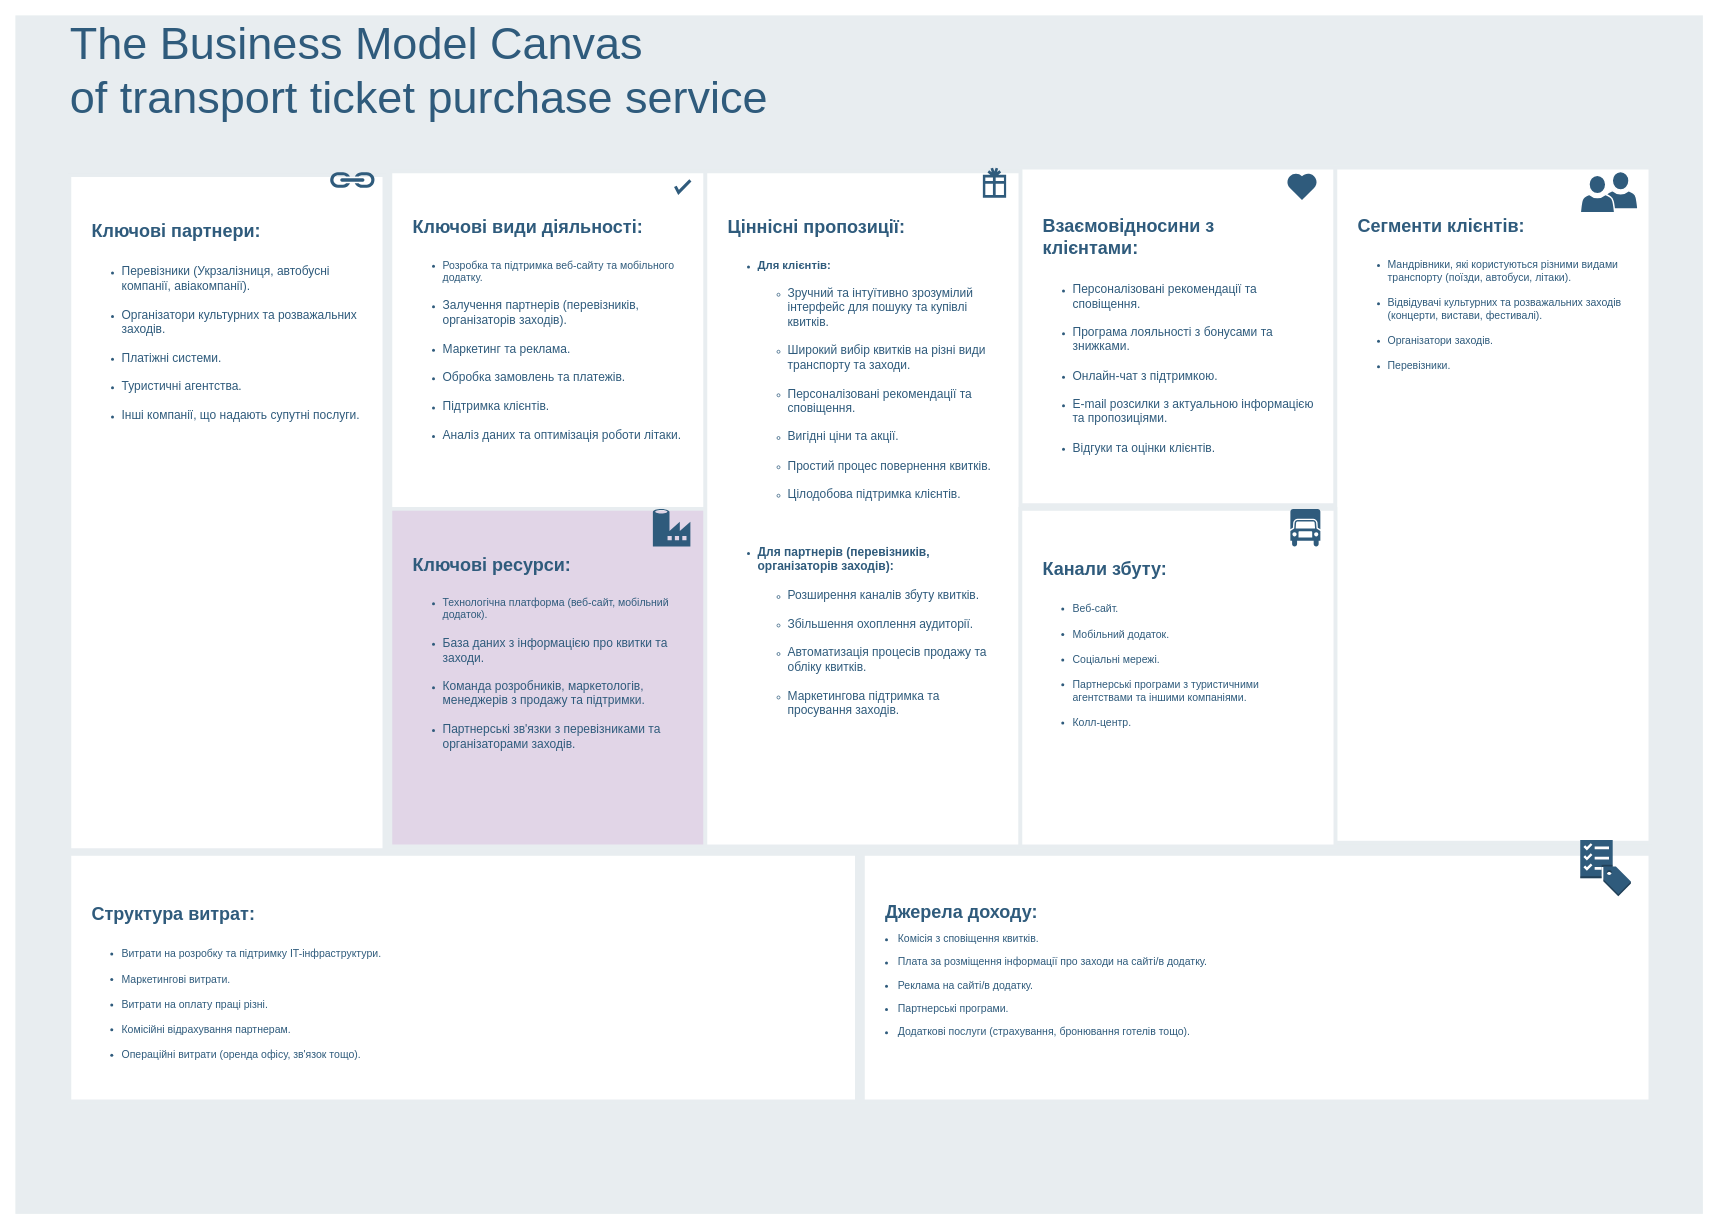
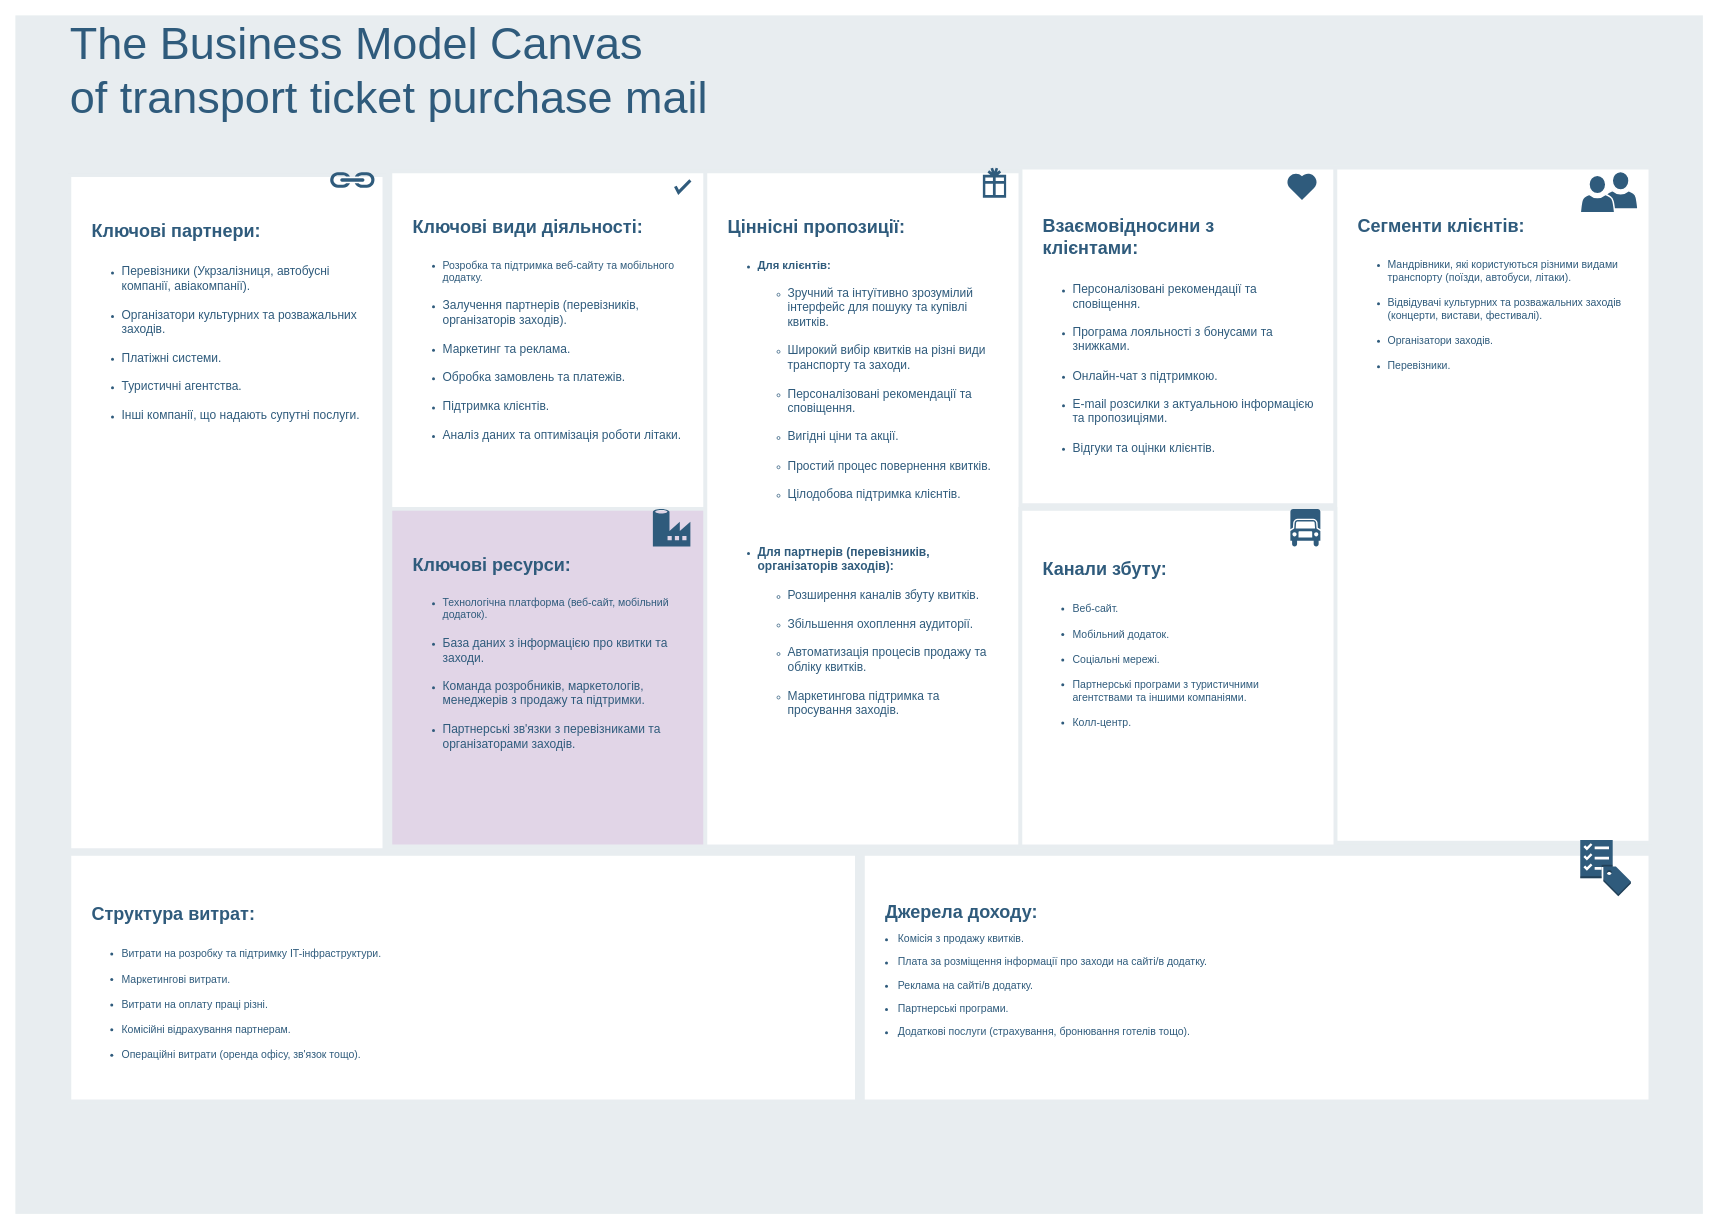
- <mxCell id="12" value="The Business Model Canvas&lt;br&gt;&lt;div&gt;of transport ticket purchase service&lt;/div&gt;&lt;div&gt;&lt;br&gt;&lt;/div&gt;" style="text;html=1;resizable=0;points=[];autosize=1;align=left;verticalAlign=top;spacingTop=-4;fontSize=60;fontColor=#2F5B7C;" parent="1" vertex="1"><mxGeometry x="91" y="20" width="950" height="220" as="geometry" /></mxCell>
+ <mxCell id="12" value="The Business Model Canvas&lt;br&gt;&lt;div&gt;of transport ticket purchase mail&lt;/div&gt;&lt;div&gt;&lt;br&gt;&lt;/div&gt;" style="text;html=1;resizable=0;points=[];autosize=1;align=left;verticalAlign=top;spacingTop=-4;fontSize=60;fontColor=#2F5B7C;" parent="1" vertex="1"><mxGeometry x="91" y="20" width="950" height="220" as="geometry" /></mxCell>
- <mxCell id="11" value="&lt;font style=&quot;font-size: 14px;&quot;&gt;&lt;br&gt;&lt;/font&gt;&lt;p data-sourcepos=&quot;41:1-41:22&quot;&gt;&lt;strong&gt;&lt;font style=&quot;font-size: 24px;&quot;&gt;Джерела доходу:&lt;/font&gt;&lt;/strong&gt;&lt;/p&gt;&lt;div&gt;&lt;li data-sourcepos=&quot;43:1-43:30&quot;&gt;&lt;font style=&quot;font-size: 14px;&quot;&gt;Комісія з сповіщення квитків.&lt;/font&gt;&lt;/li&gt;&lt;br/&gt;&lt;li data-sourcepos=&quot;44:1-44:65&quot;&gt;&lt;font style=&quot;font-size: 14px;&quot;&gt;Плата за розміщення інформації про заходи на сайті/в додатку.&lt;/font&gt;&lt;/li&gt;&lt;br/&gt;&lt;li data-sourcepos=&quot;45:1-45:31&quot;&gt;&lt;font style=&quot;font-size: 14px;&quot;&gt;Реклама на сайті/в додатку.&lt;/font&gt;&lt;/li&gt;&lt;br/&gt;&lt;li data-sourcepos=&quot;46:1-46:25&quot;&gt;&lt;font style=&quot;font-size: 14px;&quot;&gt;Партнерські програми.&lt;/font&gt;&lt;/li&gt;&lt;br/&gt;&lt;li data-sourcepos=&quot;47:1-48:0&quot;&gt;&lt;font style=&quot;font-size: 14px;&quot;&gt;Додаткові послуги (страхування, бронювання готелів тощо).&lt;/font&gt;&lt;/li&gt;&lt;/div&gt;" style="rounded=0;whiteSpace=wrap;html=1;shadow=0;labelBackgroundColor=none;strokeColor=#e8edf0;strokeWidth=5;fillColor=#ffffff;fontSize=12;fontColor=#2F5B7C;align=left;verticalAlign=top;spacing=30;" parent="1" vertex="1"><mxGeometry x="1150" y="1138" width="1050" height="330" as="geometry" /></mxCell>
+ <mxCell id="11" value="&lt;font style=&quot;font-size: 14px;&quot;&gt;&lt;br&gt;&lt;/font&gt;&lt;p data-sourcepos=&quot;41:1-41:22&quot;&gt;&lt;strong&gt;&lt;font style=&quot;font-size: 24px;&quot;&gt;Джерела доходу:&lt;/font&gt;&lt;/strong&gt;&lt;/p&gt;&lt;div&gt;&lt;li data-sourcepos=&quot;43:1-43:30&quot;&gt;&lt;font style=&quot;font-size: 14px;&quot;&gt;Комісія з продажу квитків.&lt;/font&gt;&lt;/li&gt;&lt;br/&gt;&lt;li data-sourcepos=&quot;44:1-44:65&quot;&gt;&lt;font style=&quot;font-size: 14px;&quot;&gt;Плата за розміщення інформації про заходи на сайті/в додатку.&lt;/font&gt;&lt;/li&gt;&lt;br/&gt;&lt;li data-sourcepos=&quot;45:1-45:31&quot;&gt;&lt;font style=&quot;font-size: 14px;&quot;&gt;Реклама на сайті/в додатку.&lt;/font&gt;&lt;/li&gt;&lt;br/&gt;&lt;li data-sourcepos=&quot;46:1-46:25&quot;&gt;&lt;font style=&quot;font-size: 14px;&quot;&gt;Партнерські програми.&lt;/font&gt;&lt;/li&gt;&lt;br/&gt;&lt;li data-sourcepos=&quot;47:1-48:0&quot;&gt;&lt;font style=&quot;font-size: 14px;&quot;&gt;Додаткові послуги (страхування, бронювання готелів тощо).&lt;/font&gt;&lt;/li&gt;&lt;/div&gt;" style="rounded=0;whiteSpace=wrap;html=1;shadow=0;labelBackgroundColor=none;strokeColor=#e8edf0;strokeWidth=5;fillColor=#ffffff;fontSize=12;fontColor=#2F5B7C;align=left;verticalAlign=top;spacing=30;" parent="1" vertex="1"><mxGeometry x="1150" y="1138" width="1050" height="330" as="geometry" /></mxCell>
